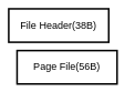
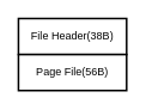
- <mxCell id="2" value="File Header(38B)" style="rounded=0;whiteSpace=wrap;html=1;strokeWidth=2;" vertex="1" parent="1"><mxGeometry x="10" y="10" width="120" height="40" as="geometry" /></mxCell>
+ <mxCell id="2" value="File Header(38B)" style="rounded=0;whiteSpace=wrap;html=1;strokeWidth=2;" vertex="1" parent="1"><mxGeometry x="20" y="20" width="120" height="40" as="geometry" /></mxCell>
